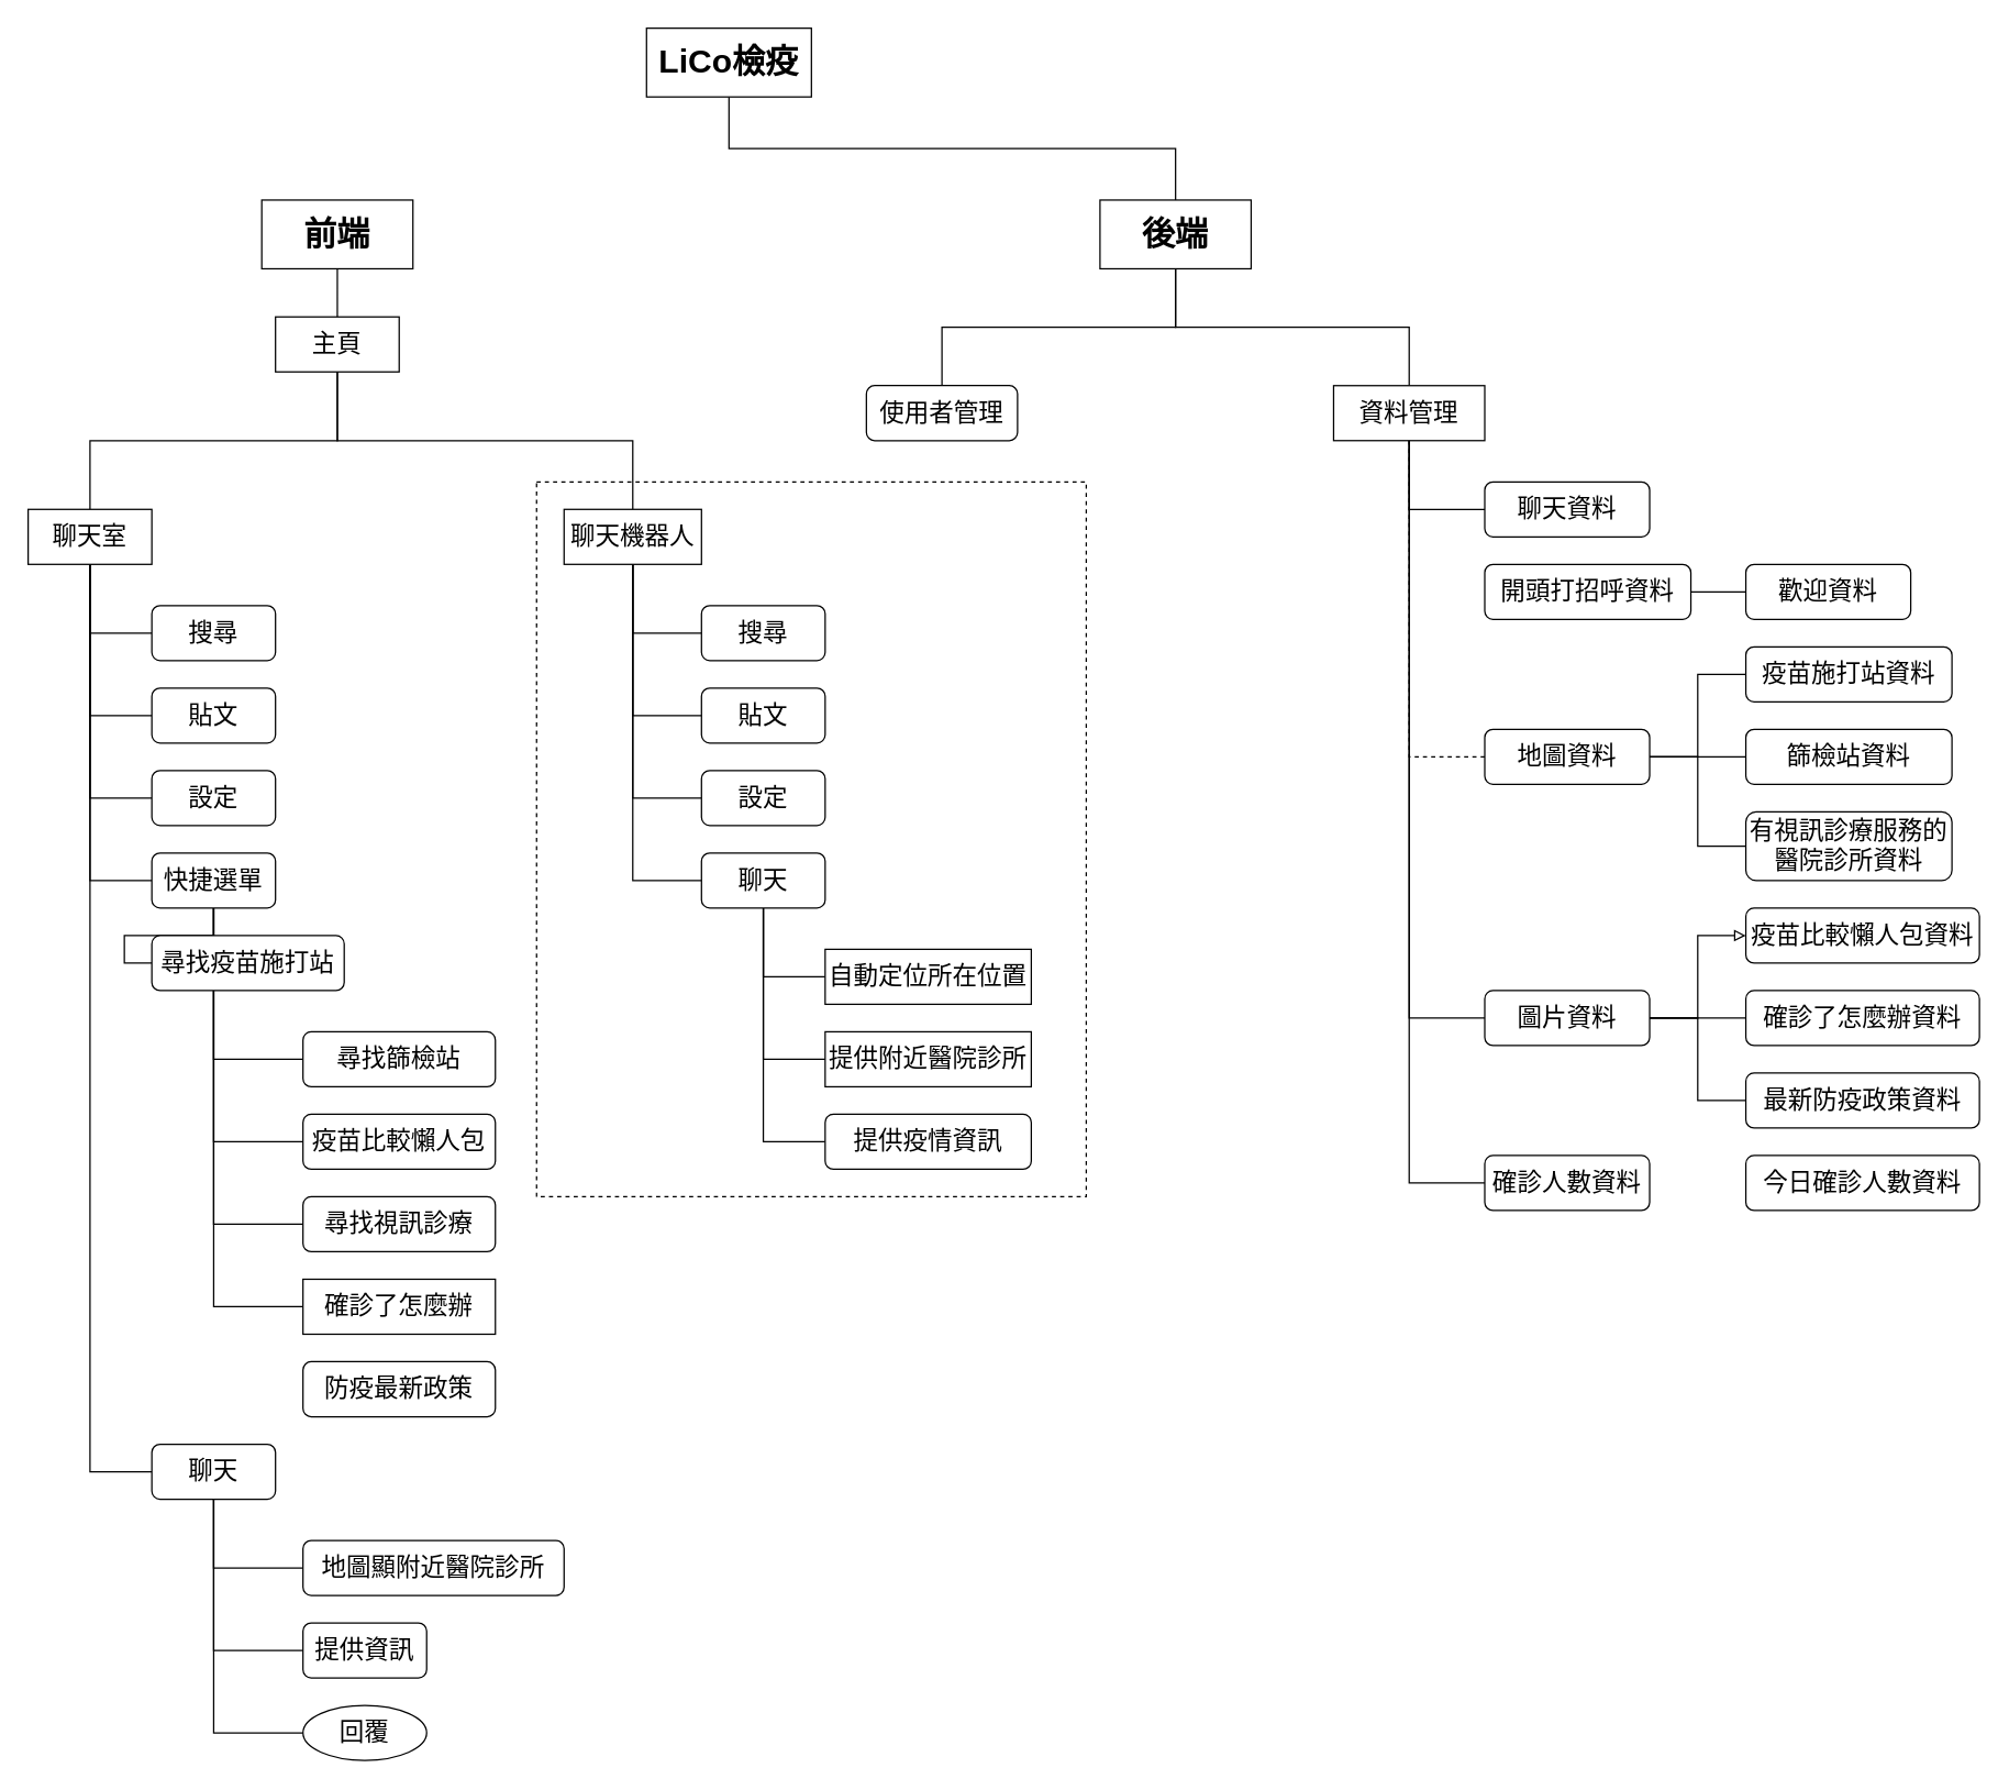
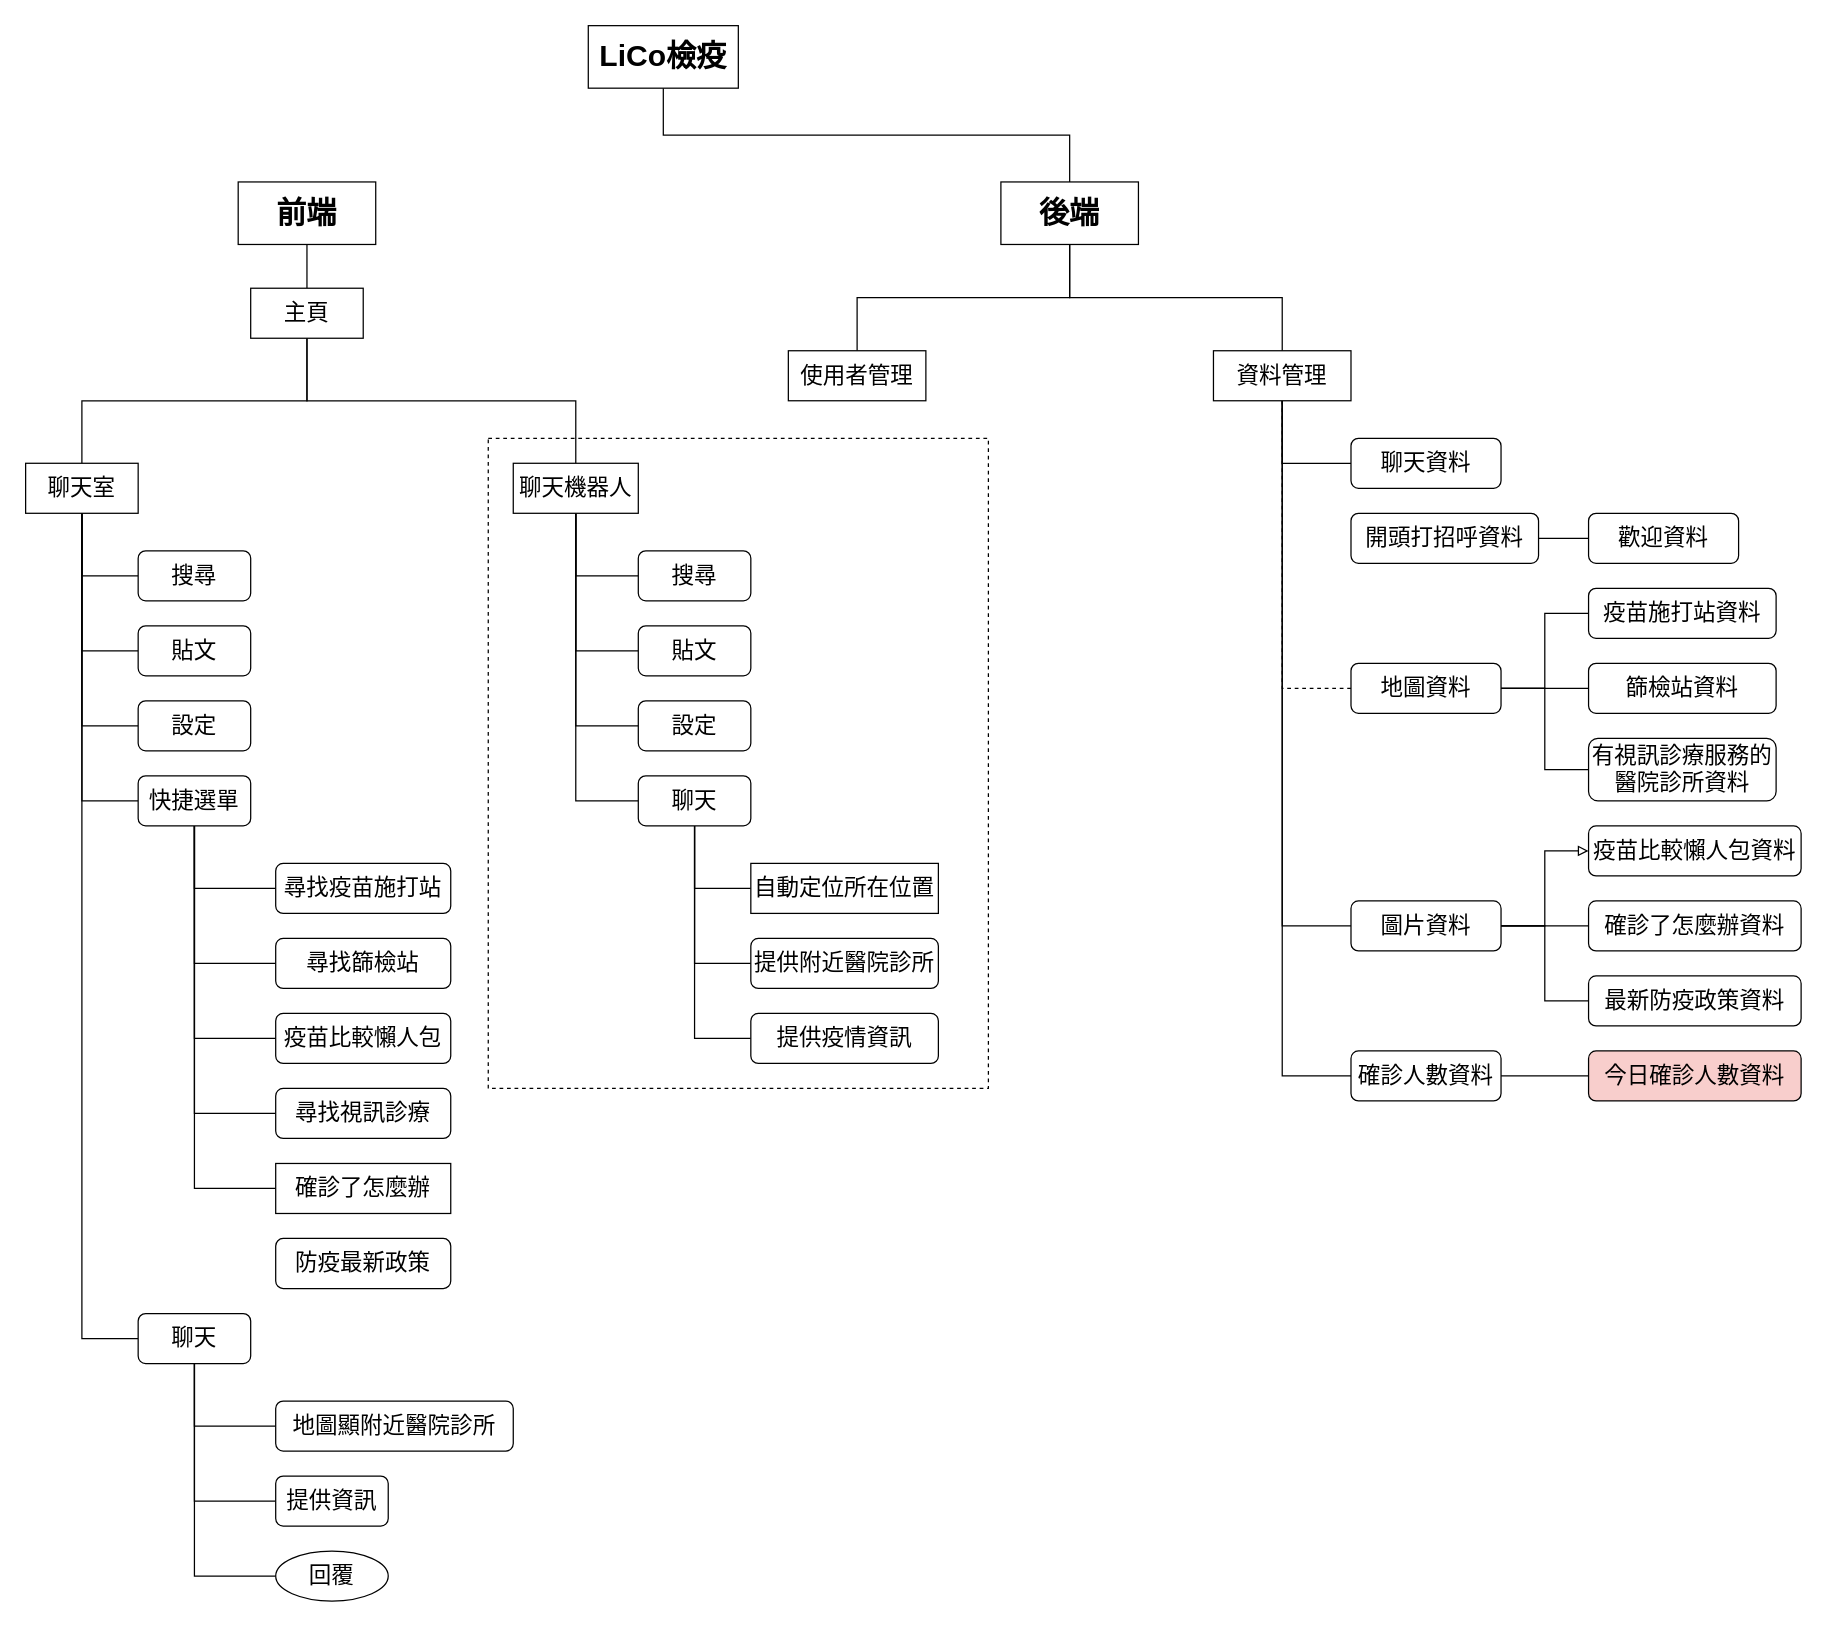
- <mxCell id="55" value="使用者管理" style="whiteSpace=wrap;html=1;fontSize=18;rounded=1;" vertex="1" parent="1"><mxGeometry x="630" y="280" width="110" height="40" as="geometry" /></mxCell>
+ <mxCell id="55" value="使用者管理" style="rounded=0;whiteSpace=wrap;html=1;fontSize=18;" vertex="1" parent="1"><mxGeometry x="630" y="280" width="110" height="40" as="geometry" /></mxCell>
- <mxCell id="33" value="尋找疫苗施打站" style="rounded=1;whiteSpace=wrap;html=1;fontSize=18;" vertex="1" parent="1"><mxGeometry x="110" y="680" width="140" height="40" as="geometry" /></mxCell>
+ <mxCell id="33" value="尋找疫苗施打站" style="rounded=1;whiteSpace=wrap;html=1;fontSize=18;" vertex="1" parent="1"><mxGeometry x="220" y="690" width="140" height="40" as="geometry" /></mxCell>
- <mxCell id="50" value="提供附近醫院診所" style="whiteSpace=wrap;html=1;fontSize=18;rounded=0;" vertex="1" parent="1"><mxGeometry x="600" y="750" width="150" height="40" as="geometry" /></mxCell>
+ <mxCell id="50" value="提供附近醫院診所" style="rounded=1;whiteSpace=wrap;html=1;fontSize=18;" vertex="1" parent="1"><mxGeometry x="600" y="750" width="150" height="40" as="geometry" /></mxCell>
+ <mxCell id="68" style="edgeStyle=orthogonalEdgeStyle;rounded=0;orthogonalLoop=1;jettySize=auto;html=1;entryX=0;entryY=0.5;entryDx=0;entryDy=0;fontSize=18;endArrow=none;endFill=0;" edge="1" parent="1" source="69" target="81"><mxGeometry relative="1" as="geometry" /></mxCell>
- <mxCell id="81" value="今日確診人數資料" style="rounded=1;whiteSpace=wrap;html=1;fontSize=18;" vertex="1" parent="1"><mxGeometry x="1270" y="840" width="170" height="40" as="geometry" /></mxCell>
+ <mxCell id="81" value="今日確診人數資料" style="rounded=1;whiteSpace=wrap;html=1;fontSize=18;fillColor=#f8cecc;" vertex="1" parent="1"><mxGeometry x="1270" y="840" width="170" height="40" as="geometry" /></mxCell>
